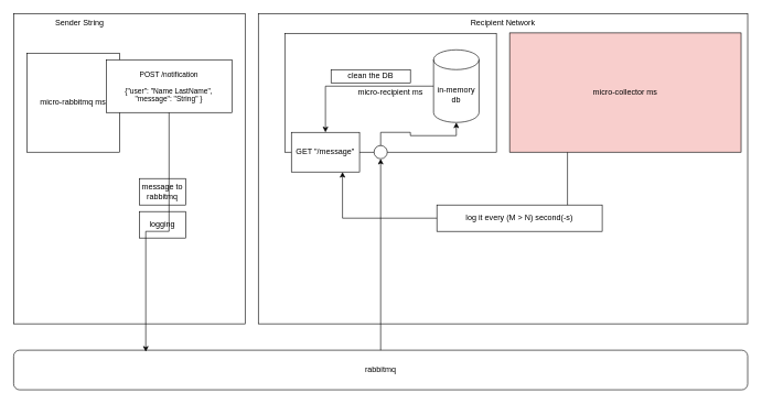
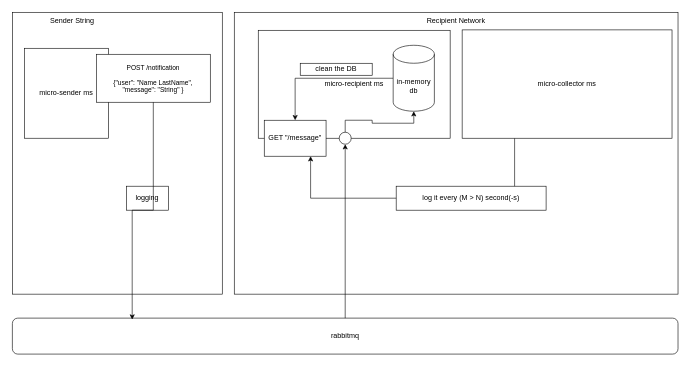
- <mxCell id="12" value="micro-collector ms" style="rounded=0;whiteSpace=wrap;html=1;fillColor=#f8cecc;" vertex="1" parent="7"><mxGeometry x="380" y="29.36" width="350" height="180.64" as="geometry" /></mxCell>
+ <mxCell id="12" value="micro-collector ms" style="rounded=0;whiteSpace=wrap;html=1;" vertex="1" parent="7"><mxGeometry x="380" y="29.36" width="350" height="180.64" as="geometry" /></mxCell>
- <mxCell id="5" value="micro-rabbitmq ms" style="rounded=0;whiteSpace=wrap;html=1;" vertex="1" parent="2"><mxGeometry x="20" y="60" width="140" height="150" as="geometry" /></mxCell>
+ <mxCell id="5" value="micro-sender ms" style="rounded=0;whiteSpace=wrap;html=1;" vertex="1" parent="2"><mxGeometry x="20" y="60" width="140" height="150" as="geometry" /></mxCell>
- <mxCell id="21" value="message to rabbitmq" style="rounded=0;whiteSpace=wrap;html=1;" vertex="1" parent="2"><mxGeometry x="190" y="250" width="70" height="40" as="geometry" /></mxCell>
- <mxCell id="20" value="logging" style="rounded=0;whiteSpace=wrap;html=1;" vertex="1" parent="2"><mxGeometry x="190" y="300" width="70" height="40" as="geometry" /></mxCell>
+ <mxCell id="20" value="logging" style="rounded=0;whiteSpace=wrap;html=1;" vertex="1" parent="2"><mxGeometry x="190" y="290" width="70" height="40" as="geometry" /></mxCell>
